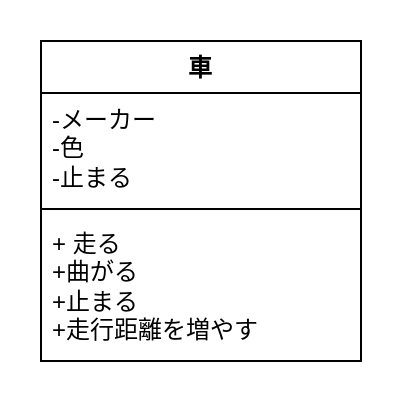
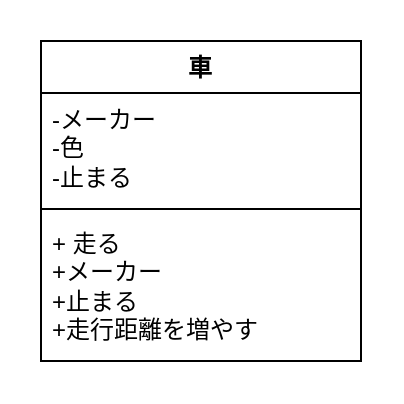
- <mxCell id="5" value="+ 走る&lt;div&gt;+曲がる&lt;/div&gt;&lt;div&gt;+止まる&lt;/div&gt;&lt;div&gt;+走行距離を増やす&lt;/div&gt;" style="text;strokeColor=none;fillColor=none;align=left;verticalAlign=top;spacingLeft=4;spacingRight=4;overflow=hidden;rotatable=0;points=[[0,0.5],[1,0.5]];portConstraint=eastwest;whiteSpace=wrap;html=1;" vertex="1" parent="2"><mxGeometry y="88" width="160" height="72" as="geometry" /></mxCell>
+ <mxCell id="5" value="+ 走る&lt;div&gt;+メーカー&lt;/div&gt;&lt;div&gt;+止まる&lt;/div&gt;&lt;div&gt;+走行距離を増やす&lt;/div&gt;" style="text;strokeColor=none;fillColor=none;align=left;verticalAlign=top;spacingLeft=4;spacingRight=4;overflow=hidden;rotatable=0;points=[[0,0.5],[1,0.5]];portConstraint=eastwest;whiteSpace=wrap;html=1;" vertex="1" parent="2"><mxGeometry y="88" width="160" height="72" as="geometry" /></mxCell>
